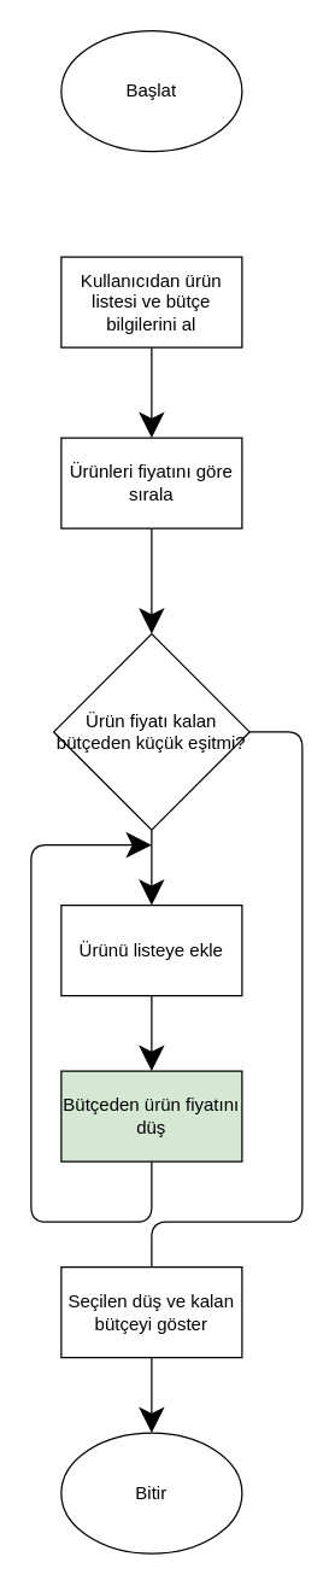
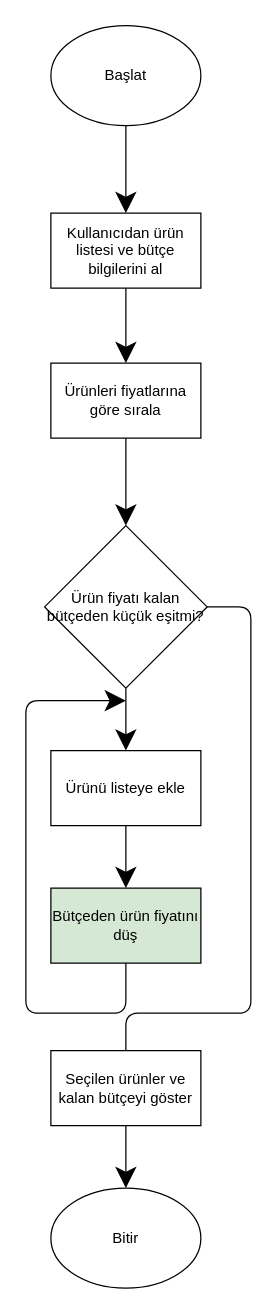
+ <mxCell id="4" value="" style="endArrow=classic;html=1;startSize=14;endSize=14;sourcePerimeterSpacing=8;targetPerimeterSpacing=8;exitX=0.5;exitY=1;exitDx=0;exitDy=0;entryX=0.5;entryY=0;entryDx=0;entryDy=0;" parent="1" source="2" target="3" edge="1"><mxGeometry width="50" height="50" relative="1" as="geometry"><mxPoint x="320" y="200" as="sourcePoint" /><mxPoint x="370" y="150" as="targetPoint" /></mxGeometry></mxCell>
- <mxCell id="5" value="Ürünleri fiyatını göre sırala" style="rounded=0;whiteSpace=wrap;html=1;hachureGap=4;pointerEvents=0;" parent="1" vertex="1"><mxGeometry x="40" y="290" width="120" height="60" as="geometry" /></mxCell>
+ <mxCell id="5" value="Ürünleri fiyatlarına göre sırala" style="rounded=0;whiteSpace=wrap;html=1;hachureGap=4;pointerEvents=0;" parent="1" vertex="1"><mxGeometry x="40" y="290" width="120" height="60" as="geometry" /></mxCell>
- <mxCell id="14" value="Seçilen düş ve kalan bütçeyi göster" style="rounded=0;whiteSpace=wrap;html=1;hachureGap=4;pointerEvents=0;" parent="1" vertex="1"><mxGeometry x="40" y="840" width="120" height="60" as="geometry" /></mxCell>
+ <mxCell id="14" value="Seçilen ürünler ve kalan bütçeyi göster" style="rounded=0;whiteSpace=wrap;html=1;hachureGap=4;pointerEvents=0;" parent="1" vertex="1"><mxGeometry x="40" y="840" width="120" height="60" as="geometry" /></mxCell>
